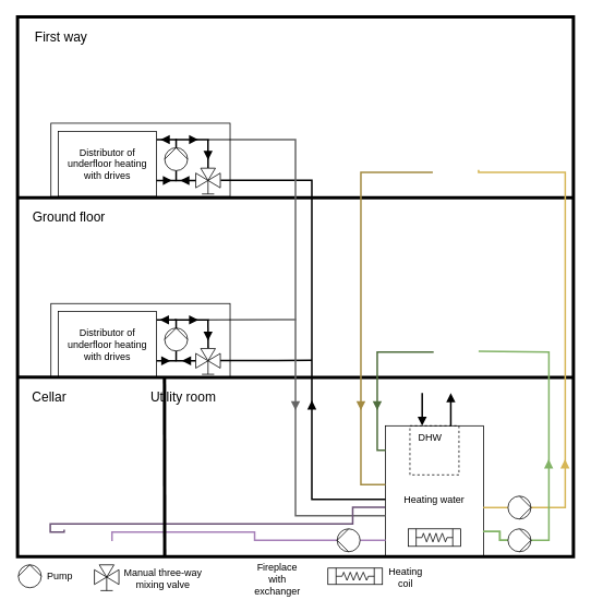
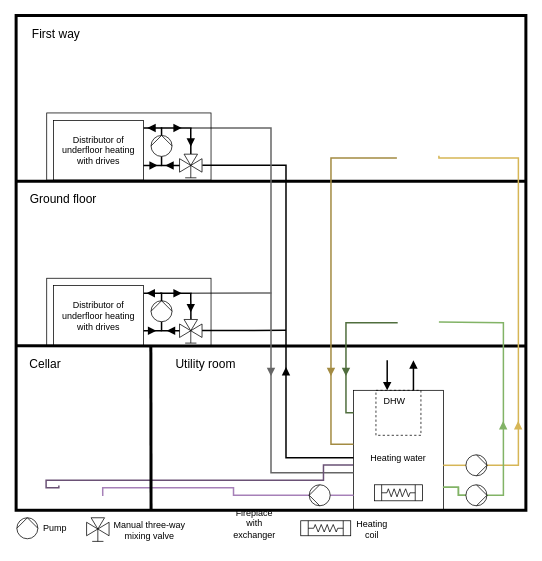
- <mxCell id="44" value="Utility room" style="text;html=1;strokeColor=none;fillColor=none;align=center;verticalAlign=middle;whiteSpace=wrap;rounded=0;dashed=1;fontSize=16;" parent="1" vertex="1"><mxGeometry x="154" y="475" width="140" height="20" as="geometry" /></mxCell>
+ <mxCell id="44" value="Utility room" style="text;html=1;strokeColor=none;fillColor=none;align=center;verticalAlign=middle;whiteSpace=wrap;rounded=0;dashed=1;fontSize=16;" parent="1" vertex="1"><mxGeometry x="204" y="475" width="140" height="20" as="geometry" /></mxCell>
- <mxCell id="53" value="Fireplace with exchanger" style="text;html=1;strokeColor=none;fillColor=none;align=center;verticalAlign=middle;whiteSpace=wrap;rounded=0;dashed=1;" parent="1" vertex="1"><mxGeometry x="319" y="698" width="40" height="20" as="geometry" /></mxCell>
+ <mxCell id="53" value="Fireplace with exchanger" style="text;html=1;strokeColor=none;fillColor=none;align=center;verticalAlign=middle;whiteSpace=wrap;rounded=0;dashed=1;" parent="1" vertex="1"><mxGeometry x="319" y="688" width="40" height="20" as="geometry" /></mxCell>
